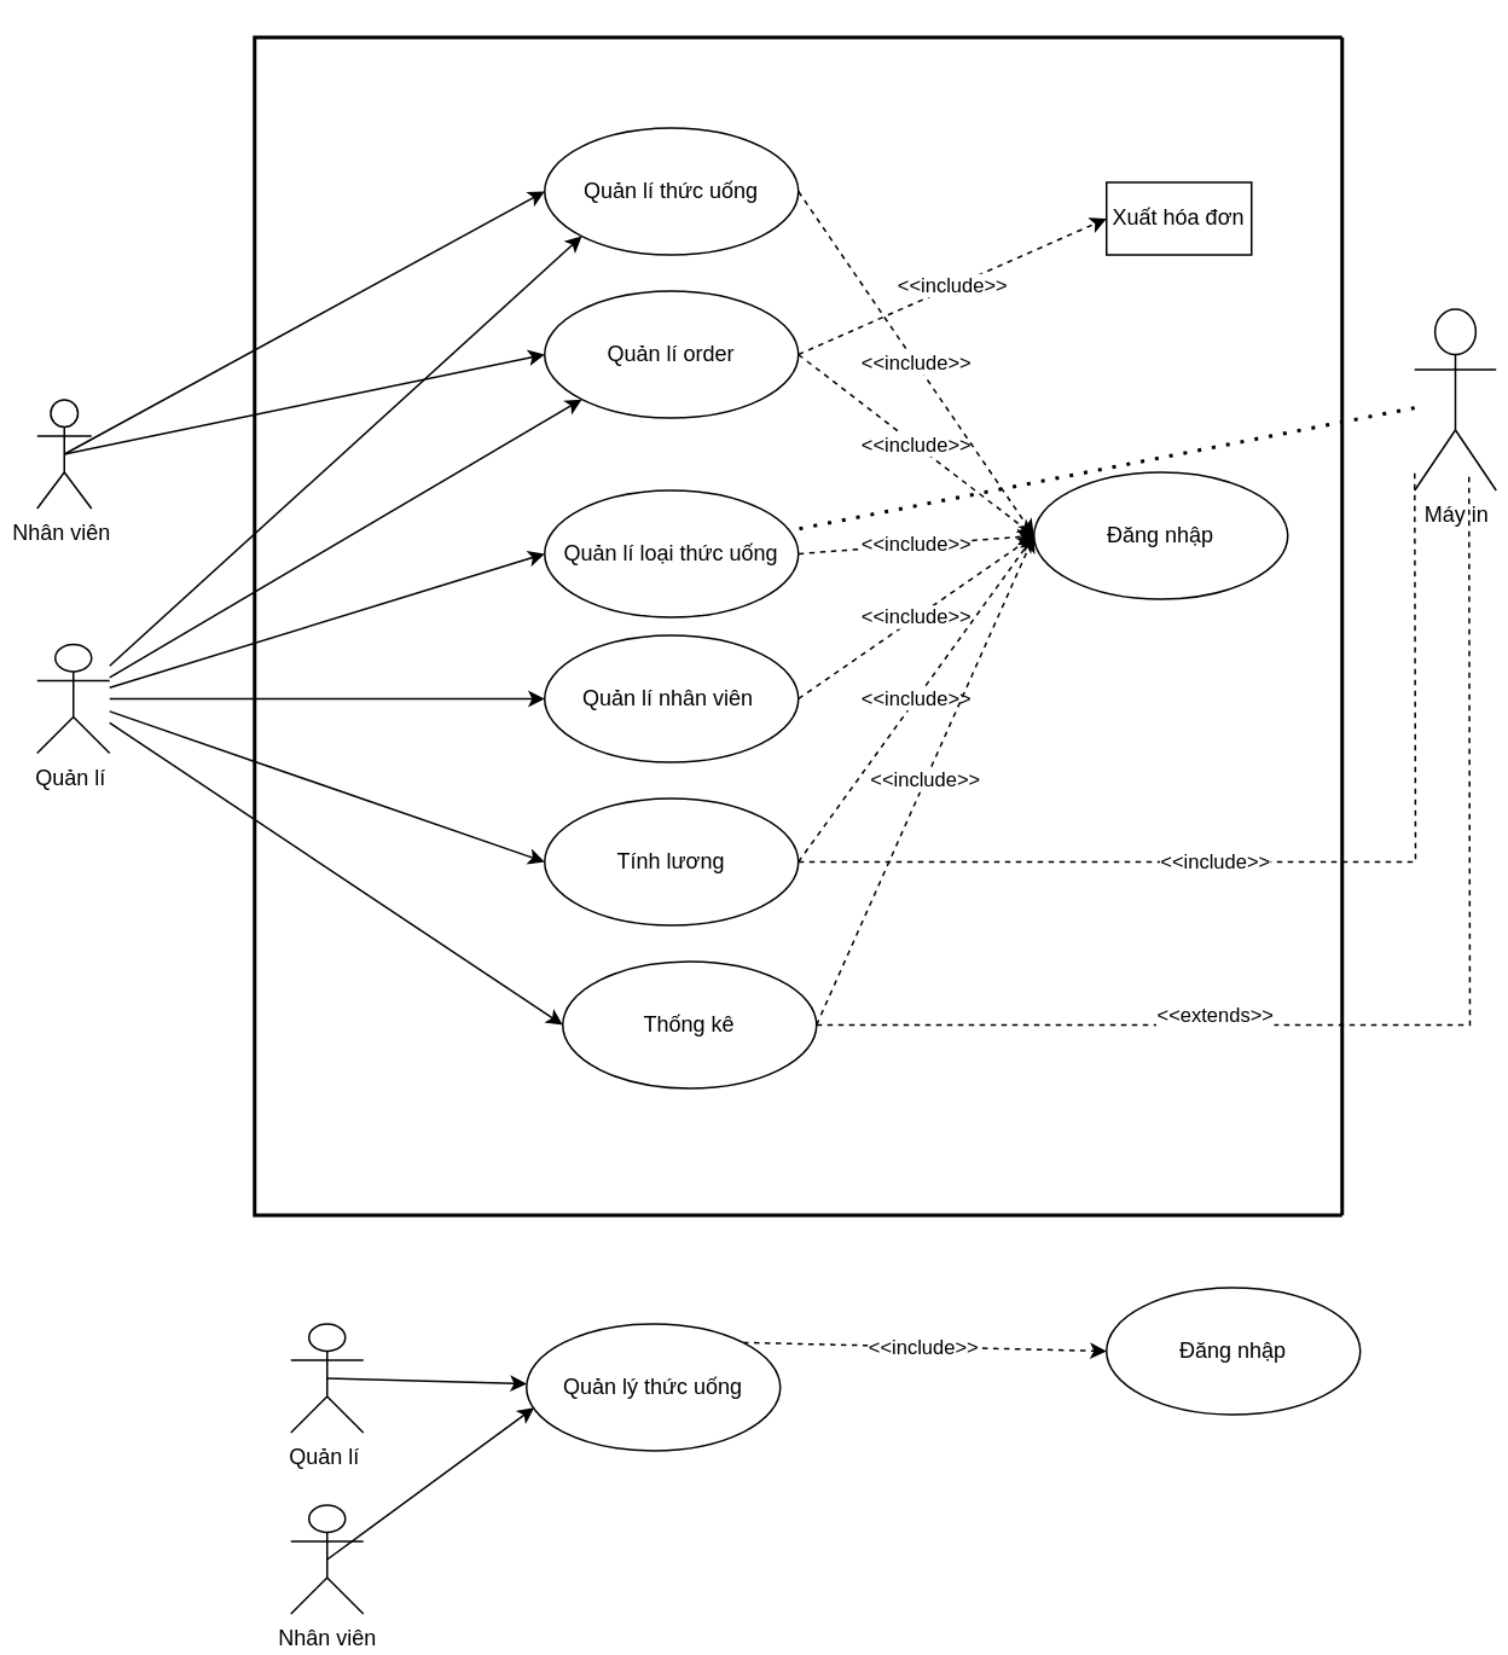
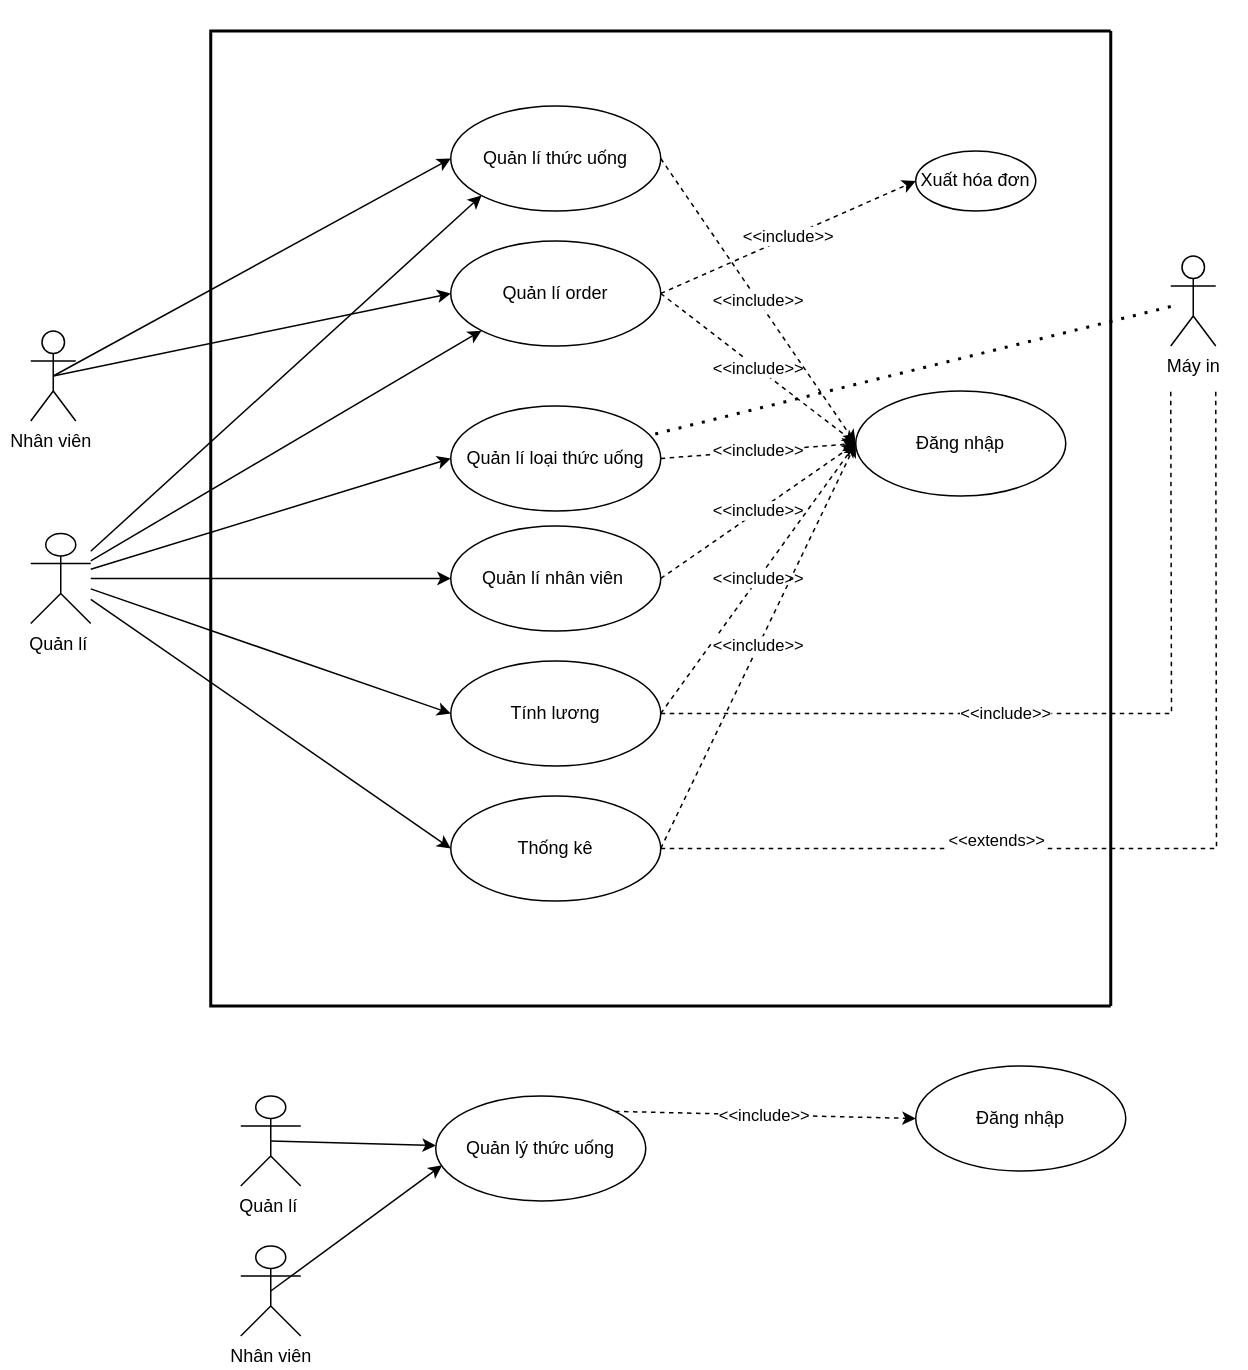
- <mxCell id="31" value="Xuất hóa đơn" style="whiteSpace=wrap;html=1;rounded=0;" parent="1" vertex="1"><mxGeometry x="610" y="100" width="80" height="40" as="geometry" /></mxCell>
+ <mxCell id="31" value="Xuất hóa đơn" style="ellipse;whiteSpace=wrap;html=1;" parent="1" vertex="1"><mxGeometry x="610" y="100" width="80" height="40" as="geometry" /></mxCell>
- <mxCell id="18" value="Máy in" style="shape=umlActor;verticalLabelPosition=bottom;verticalAlign=top;html=1;" parent="1" vertex="1"><mxGeometry x="780" y="170" width="45" height="100" as="geometry" /></mxCell>
+ <mxCell id="18" value="Máy in" style="shape=umlActor;verticalLabelPosition=bottom;verticalAlign=top;html=1;" parent="1" vertex="1"><mxGeometry x="780" y="170" width="30" height="60" as="geometry" /></mxCell>
- <mxCell id="30" value="Thống kê" style="ellipse;whiteSpace=wrap;html=1;" parent="1" vertex="1"><mxGeometry x="310" y="530" width="140" height="70" as="geometry" /></mxCell>
+ <mxCell id="30" value="Thống kê" style="ellipse;whiteSpace=wrap;html=1;" parent="1" vertex="1"><mxGeometry x="300" y="530" width="140" height="70" as="geometry" /></mxCell>
